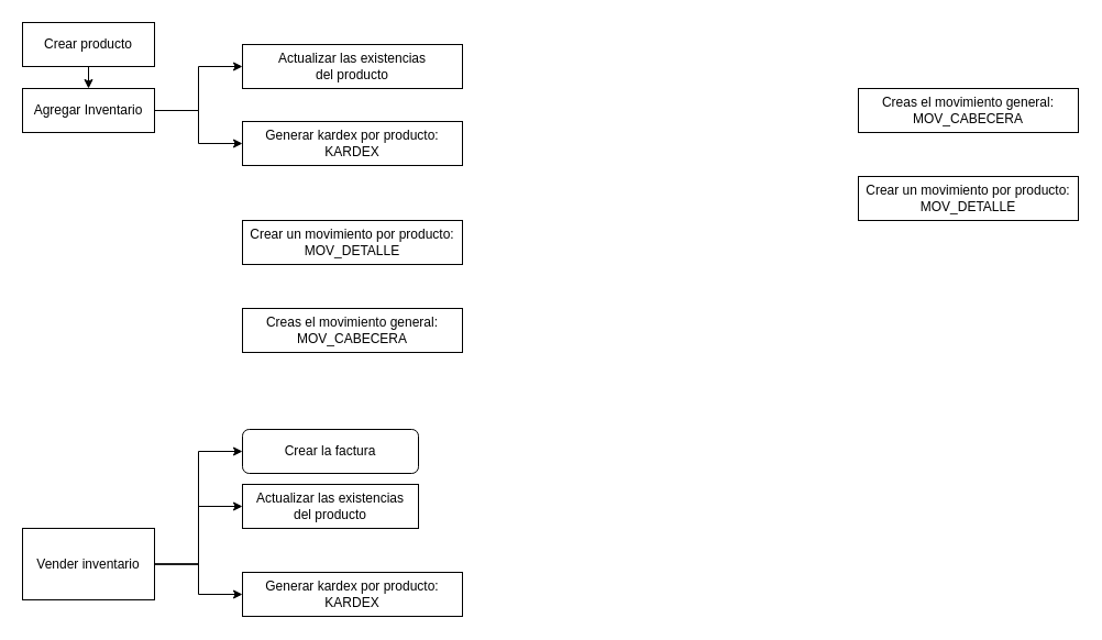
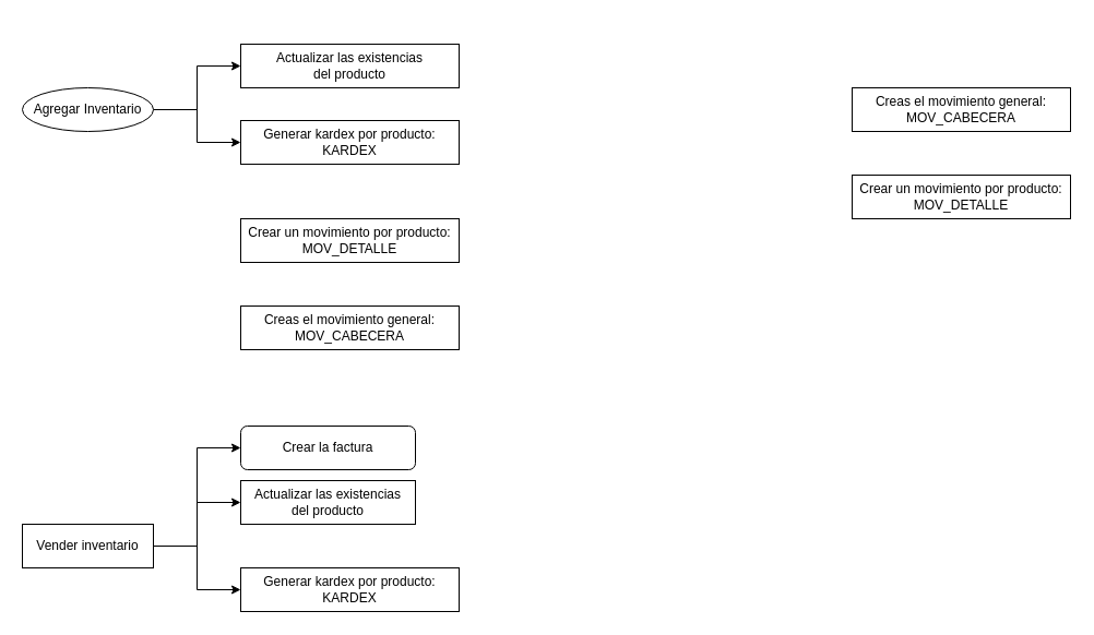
- <mxCell id="6" value="Crear producto&lt;br&gt;" style="rounded=0;whiteSpace=wrap;html=1;" parent="1" vertex="1"><mxGeometry x="20" y="20" width="120" height="40" as="geometry" /></mxCell>
- <mxCell id="5" style="edgeStyle=orthogonalEdgeStyle;rounded=0;orthogonalLoop=1;jettySize=auto;html=1;exitX=0.5;exitY=1;exitDx=0;exitDy=0;entryX=0.5;entryY=0;entryDx=0;entryDy=0;" parent="1" source="6" target="4" edge="1"><mxGeometry relative="1" as="geometry" /></mxCell>
- <mxCell id="4" value="Agregar Inventario" style="rounded=0;whiteSpace=wrap;html=1;" parent="1" vertex="1"><mxGeometry x="20" y="80" width="120" height="40" as="geometry" /></mxCell>
+ <mxCell id="4" value="Agregar Inventario" style="ellipse;whiteSpace=wrap;html=1;" parent="1" vertex="1"><mxGeometry x="20" y="80" width="120" height="40" as="geometry" /></mxCell>
- <mxCell id="13" value="Vender inventario" style="rounded=0;whiteSpace=wrap;html=1;" parent="1" vertex="1"><mxGeometry x="20" y="480" width="120" height="65" as="geometry" /></mxCell>
+ <mxCell id="13" value="Vender inventario" style="rounded=0;whiteSpace=wrap;html=1;" parent="1" vertex="1"><mxGeometry x="20" y="480" width="120" height="40" as="geometry" /></mxCell>
